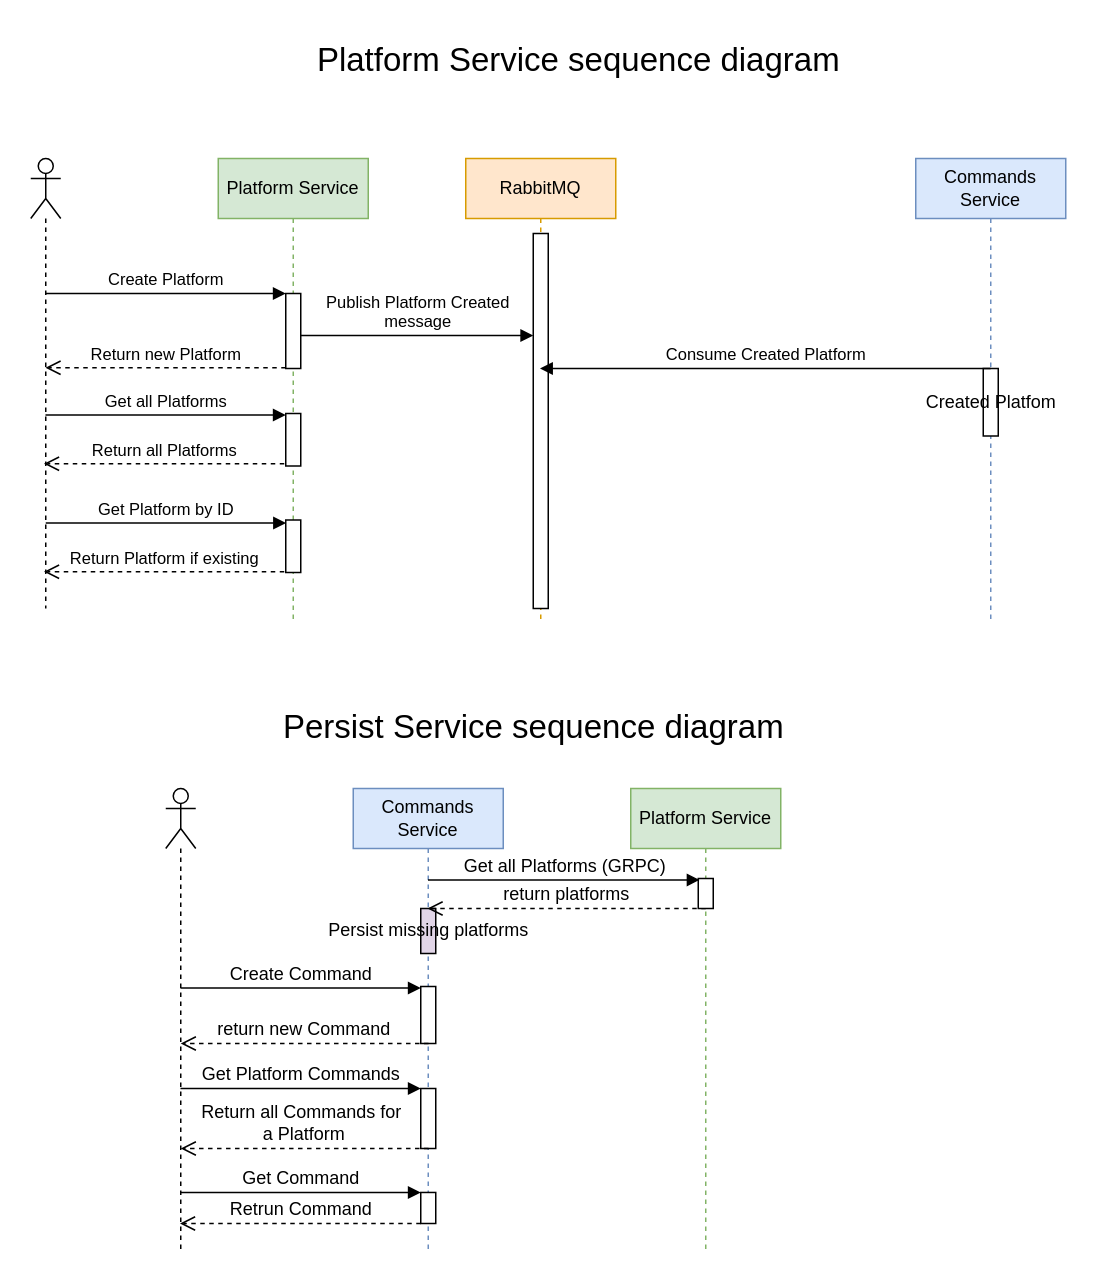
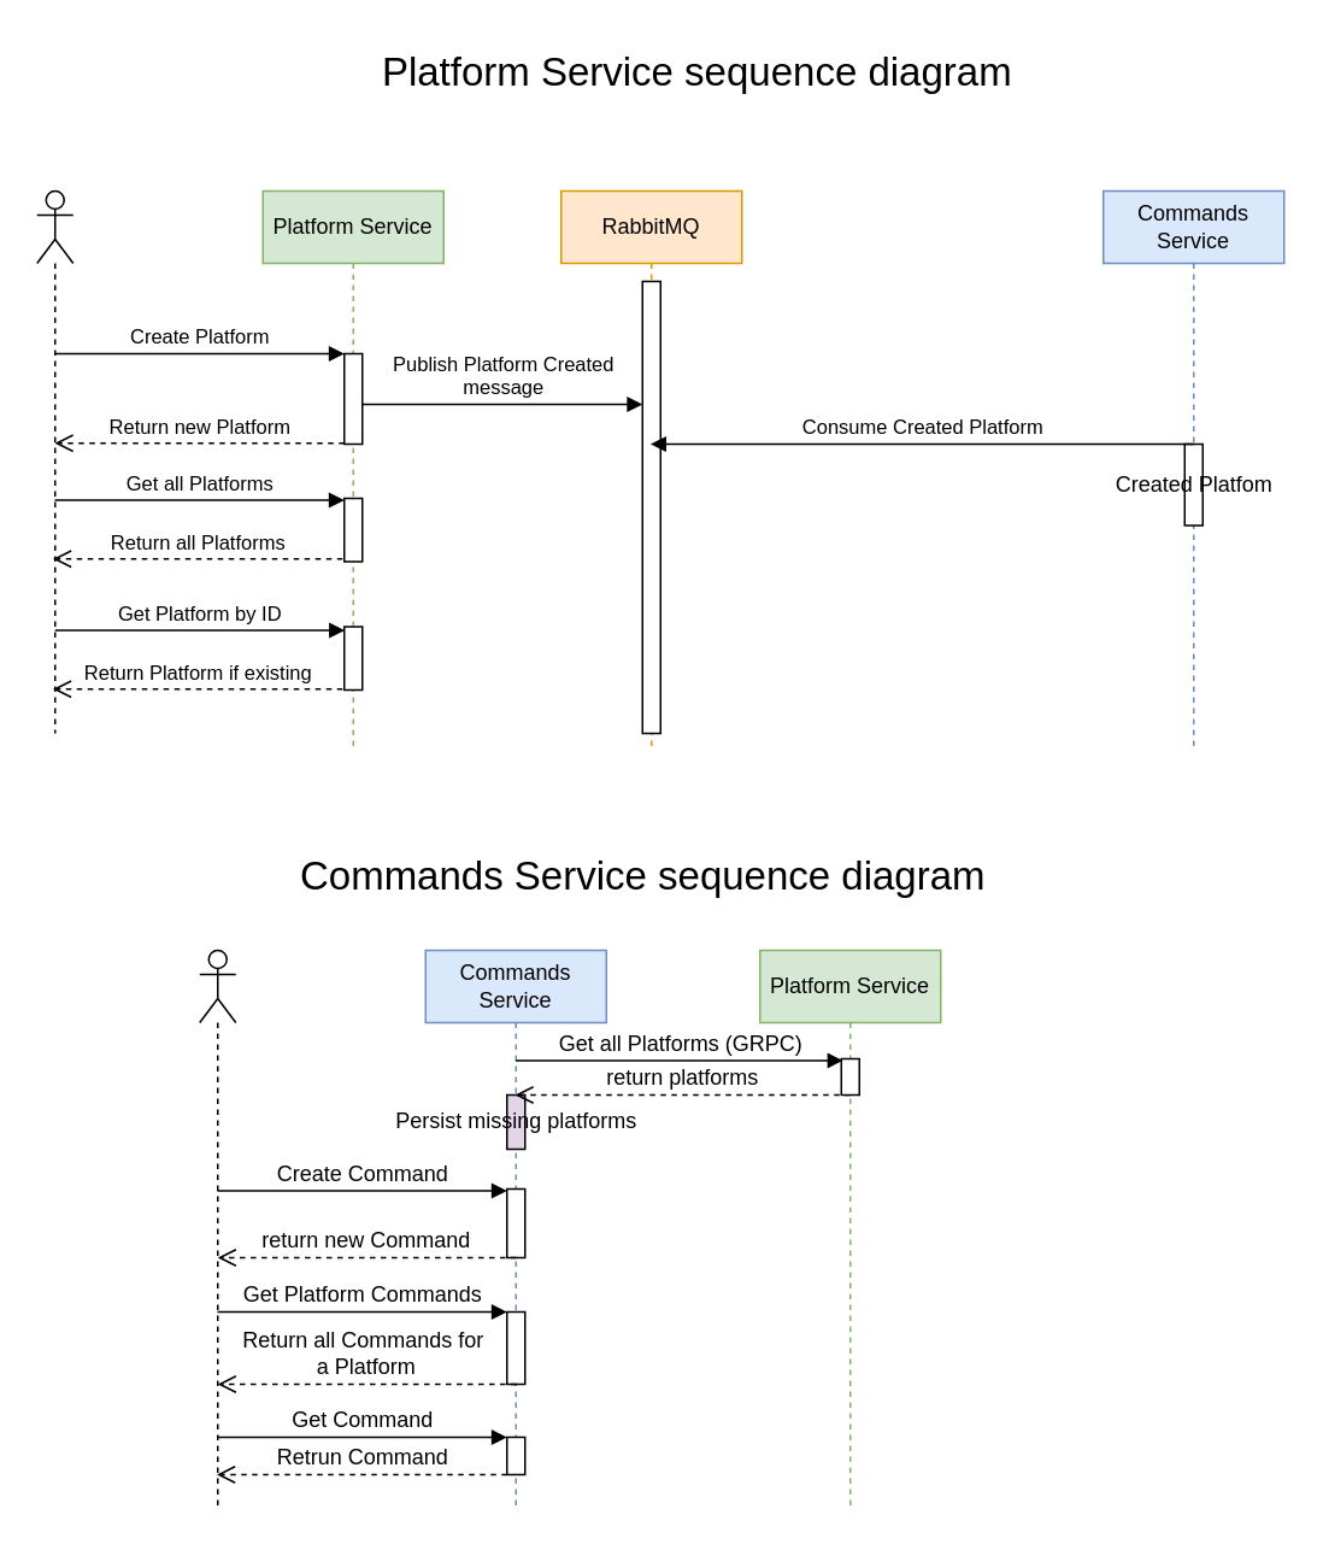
- <mxCell id="21" value="Persist Service sequence diagram" style="text;html=1;align=center;verticalAlign=middle;resizable=0;points=[];autosize=1;strokeColor=none;fillColor=none;fontSize=22;" vertex="1" parent="1"><mxGeometry x="155" y="465" width="400" height="40" as="geometry" /></mxCell>
+ <mxCell id="21" value="Commands Service sequence diagram" style="text;html=1;align=center;verticalAlign=middle;resizable=0;points=[];autosize=1;strokeColor=none;fillColor=none;fontSize=22;" vertex="1" parent="1"><mxGeometry x="155" y="465" width="400" height="40" as="geometry" /></mxCell>
